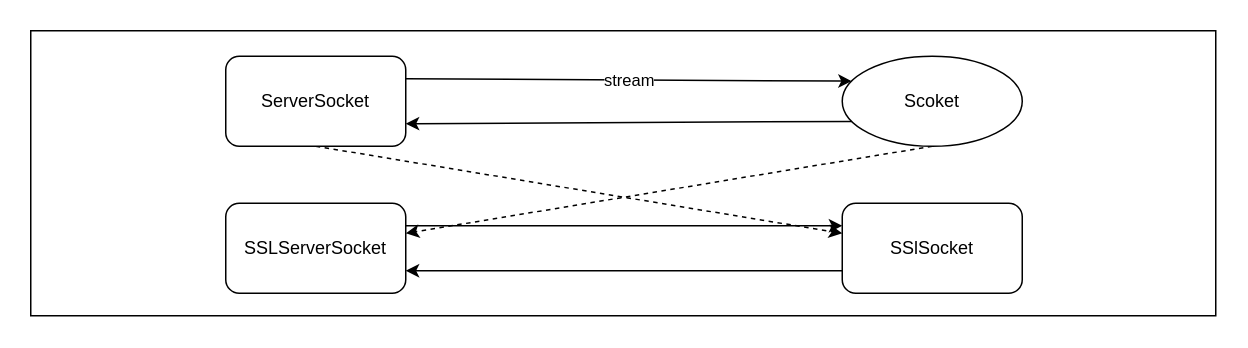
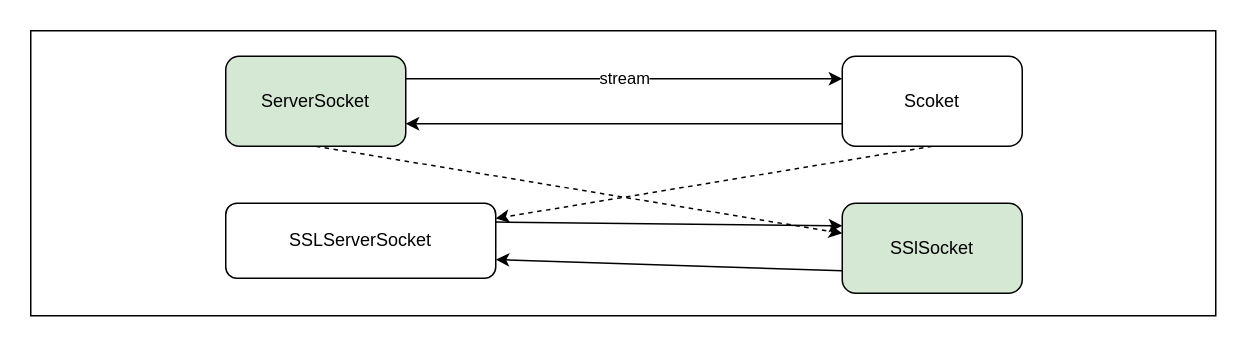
- <mxCell id="5" value="ServerSocket" style="rounded=1;whiteSpace=wrap;html=1;" parent="1" vertex="1"><mxGeometry x="150" y="37" width="120" height="60" as="geometry" /></mxCell>
+ <mxCell id="5" value="ServerSocket" style="rounded=1;whiteSpace=wrap;html=1;fillColor=#d5e8d4;" parent="1" vertex="1"><mxGeometry x="150" y="37" width="120" height="60" as="geometry" /></mxCell>
- <mxCell id="8" value="Scoket" style="ellipse;whiteSpace=wrap;html=1;" parent="1" vertex="1"><mxGeometry x="561" y="37" width="120" height="60" as="geometry" /></mxCell>
+ <mxCell id="8" value="Scoket" style="rounded=1;whiteSpace=wrap;html=1;" parent="1" vertex="1"><mxGeometry x="561" y="37" width="120" height="60" as="geometry" /></mxCell>
- <mxCell id="10" value="SSLServerSocket" style="rounded=1;whiteSpace=wrap;html=1;" parent="1" vertex="1"><mxGeometry x="150" y="135" width="120" height="60" as="geometry" /></mxCell>
+ <mxCell id="10" value="SSLServerSocket" style="rounded=1;whiteSpace=wrap;html=1;" parent="1" vertex="1"><mxGeometry x="150" y="135" width="180" height="50" as="geometry" /></mxCell>
- <mxCell id="12" value="SSlSocket" style="rounded=1;whiteSpace=wrap;html=1;" parent="1" vertex="1"><mxGeometry x="561" y="135" width="120" height="60" as="geometry" /></mxCell>
+ <mxCell id="12" value="SSlSocket" style="rounded=1;whiteSpace=wrap;html=1;fillColor=#d5e8d4;" parent="1" vertex="1"><mxGeometry x="561" y="135" width="120" height="60" as="geometry" /></mxCell>
